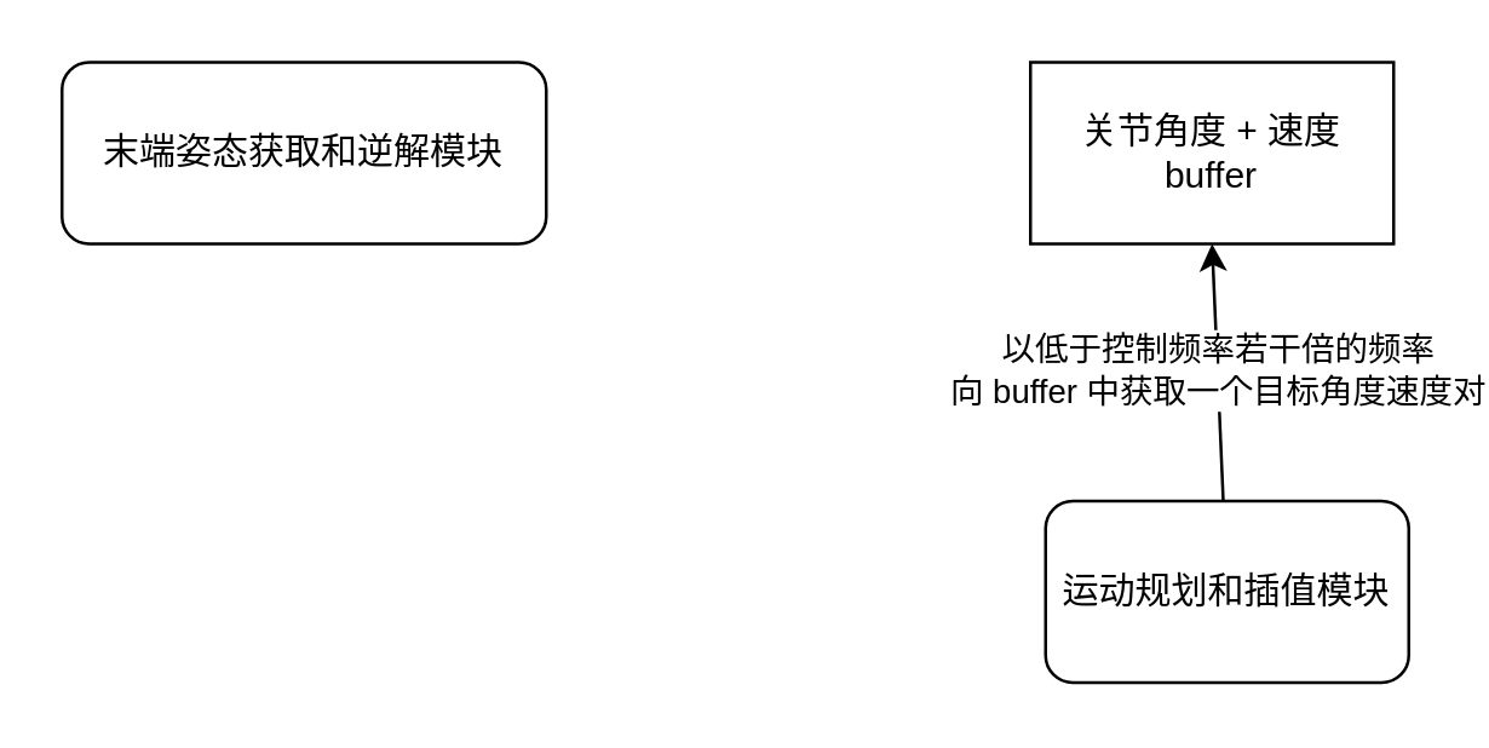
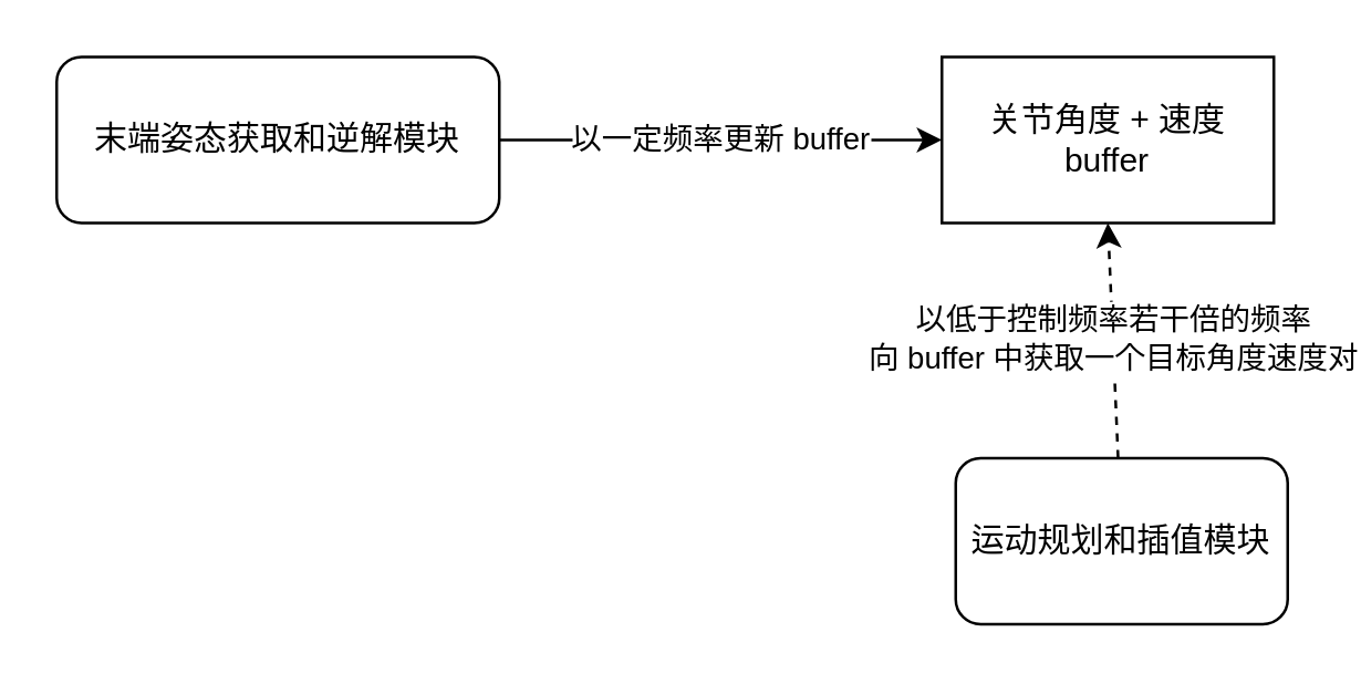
+ <mxCell id="2" value="以一定频率更新 buffer" style="edgeStyle=none;html=1;" edge="1" parent="1" source="3" target="4"><mxGeometry relative="1" as="geometry" /></mxCell>
- <mxCell id="5" value="以低于控制频率若干倍的频率&lt;br&gt;向 buffer 中获取一个目标角度速度对" style="edgeStyle=none;html=1;entryX=0.5;entryY=1;entryDx=0;entryDy=0;" edge="1" parent="1" source="6" target="4"><mxGeometry relative="1" as="geometry" /></mxCell>
+ <mxCell id="5" value="以低于控制频率若干倍的频率&lt;br&gt;向 buffer 中获取一个目标角度速度对" style="edgeStyle=none;html=1;entryX=0.5;entryY=1;entryDx=0;entryDy=0;dashed=1;" edge="1" parent="1" source="6" target="4"><mxGeometry relative="1" as="geometry" /></mxCell>
